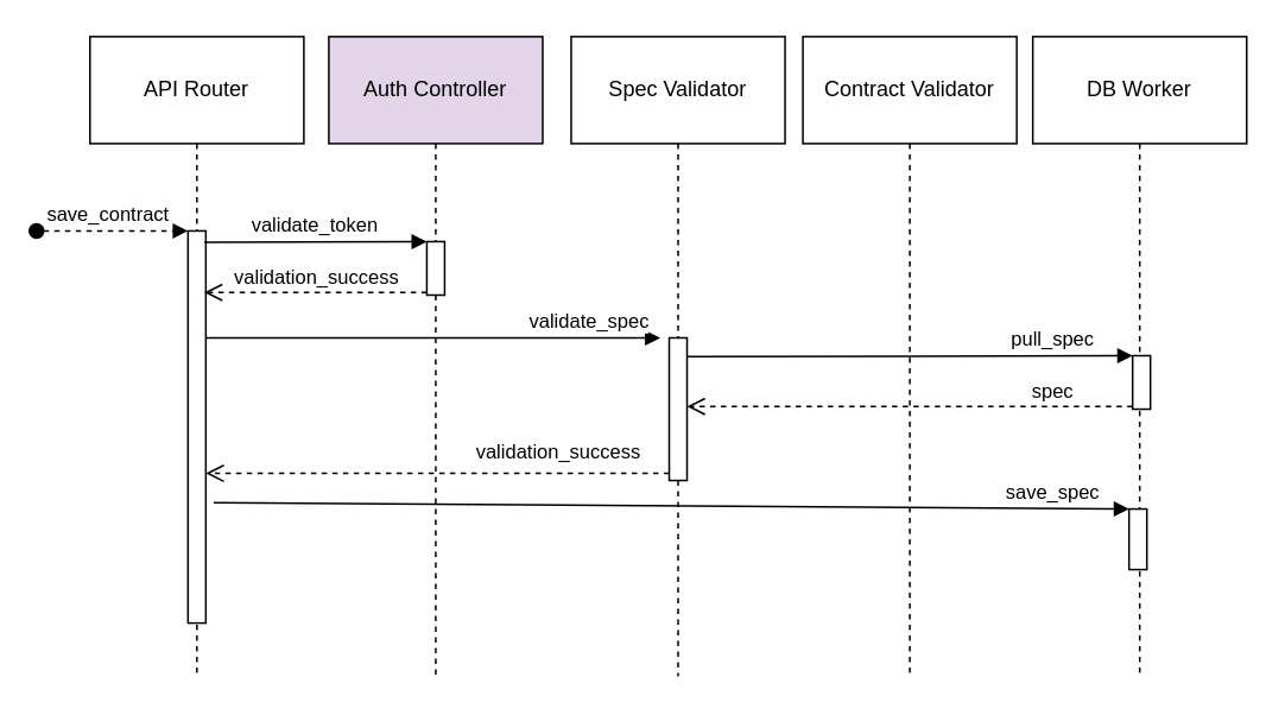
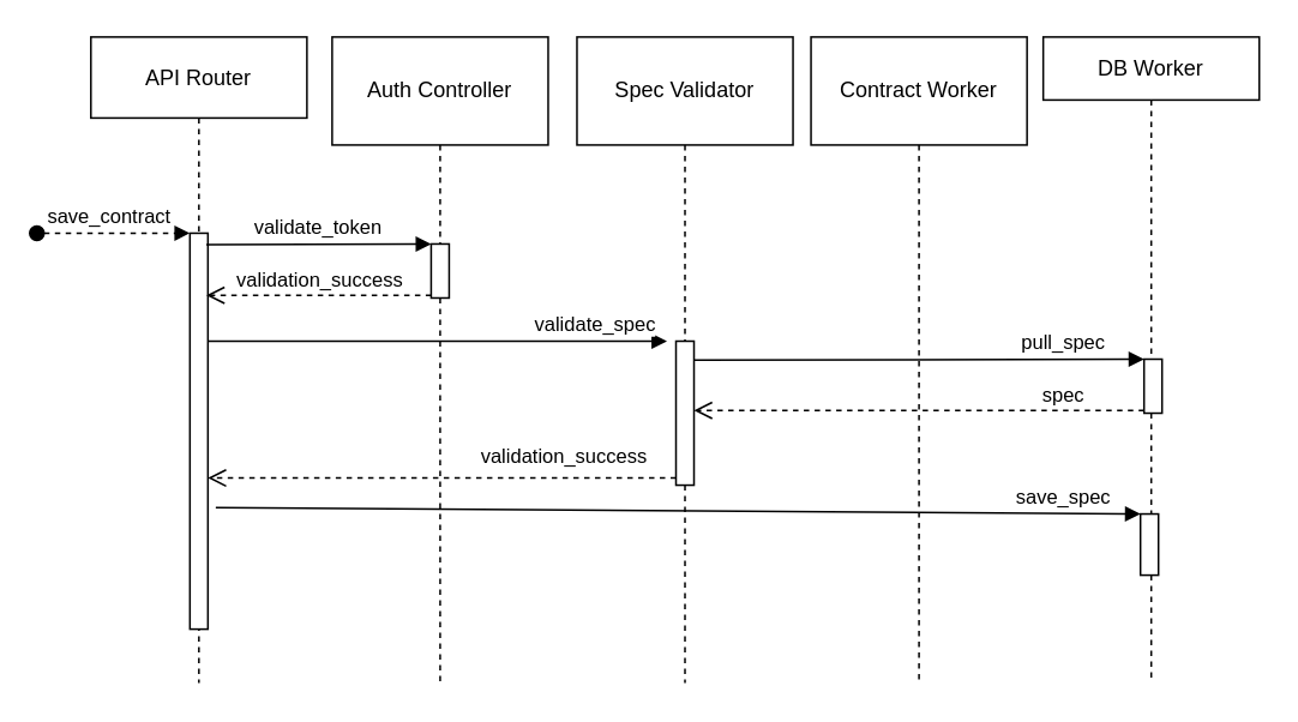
- <mxCell id="3" value="API Router" style="rounded=0;whiteSpace=wrap;html=1;" parent="1" vertex="1"><mxGeometry x="50" y="20" width="120" height="60" as="geometry" /></mxCell>
+ <mxCell id="3" value="API Router" style="rounded=0;whiteSpace=wrap;html=1;" parent="1" vertex="1"><mxGeometry x="50" y="20" width="120" height="45" as="geometry" /></mxCell>
- <mxCell id="5" value="Auth Controller" style="rounded=0;whiteSpace=wrap;html=1;fillColor=#e1d5e7;" parent="1" vertex="1"><mxGeometry x="184" y="20" width="120" height="60" as="geometry" /></mxCell>
+ <mxCell id="5" value="Auth Controller" style="rounded=0;whiteSpace=wrap;html=1;" parent="1" vertex="1"><mxGeometry x="184" y="20" width="120" height="60" as="geometry" /></mxCell>
- <mxCell id="9" value="Contract Validator" style="rounded=0;whiteSpace=wrap;html=1;" parent="1" vertex="1"><mxGeometry x="450" y="20" width="120" height="60" as="geometry" /></mxCell>
+ <mxCell id="9" value="Contract Worker" style="rounded=0;whiteSpace=wrap;html=1;" parent="1" vertex="1"><mxGeometry x="450" y="20" width="120" height="60" as="geometry" /></mxCell>
- <mxCell id="11" value="DB Worker" style="rounded=0;whiteSpace=wrap;html=1;" parent="1" vertex="1"><mxGeometry x="579" y="20" width="120" height="60" as="geometry" /></mxCell>
+ <mxCell id="11" value="DB Worker" style="rounded=0;whiteSpace=wrap;html=1;" parent="1" vertex="1"><mxGeometry x="579" y="20" width="120" height="35" as="geometry" /></mxCell>
